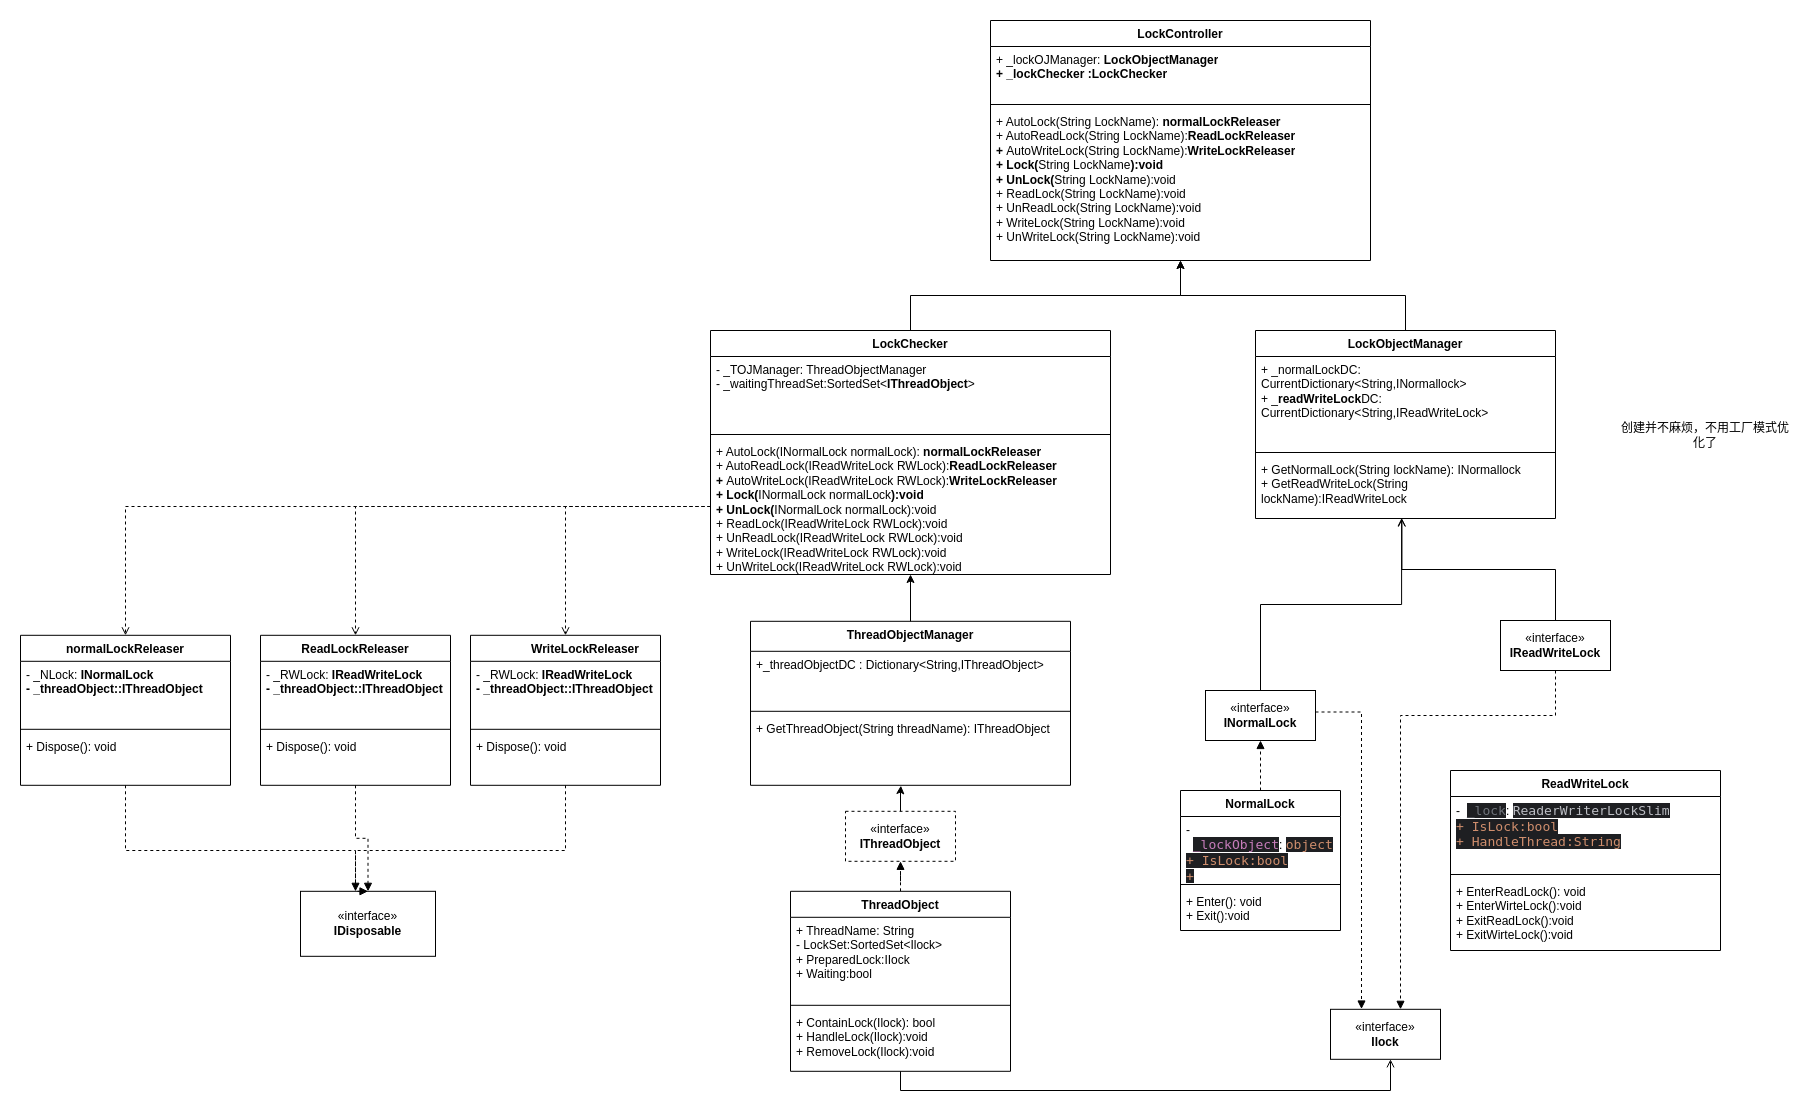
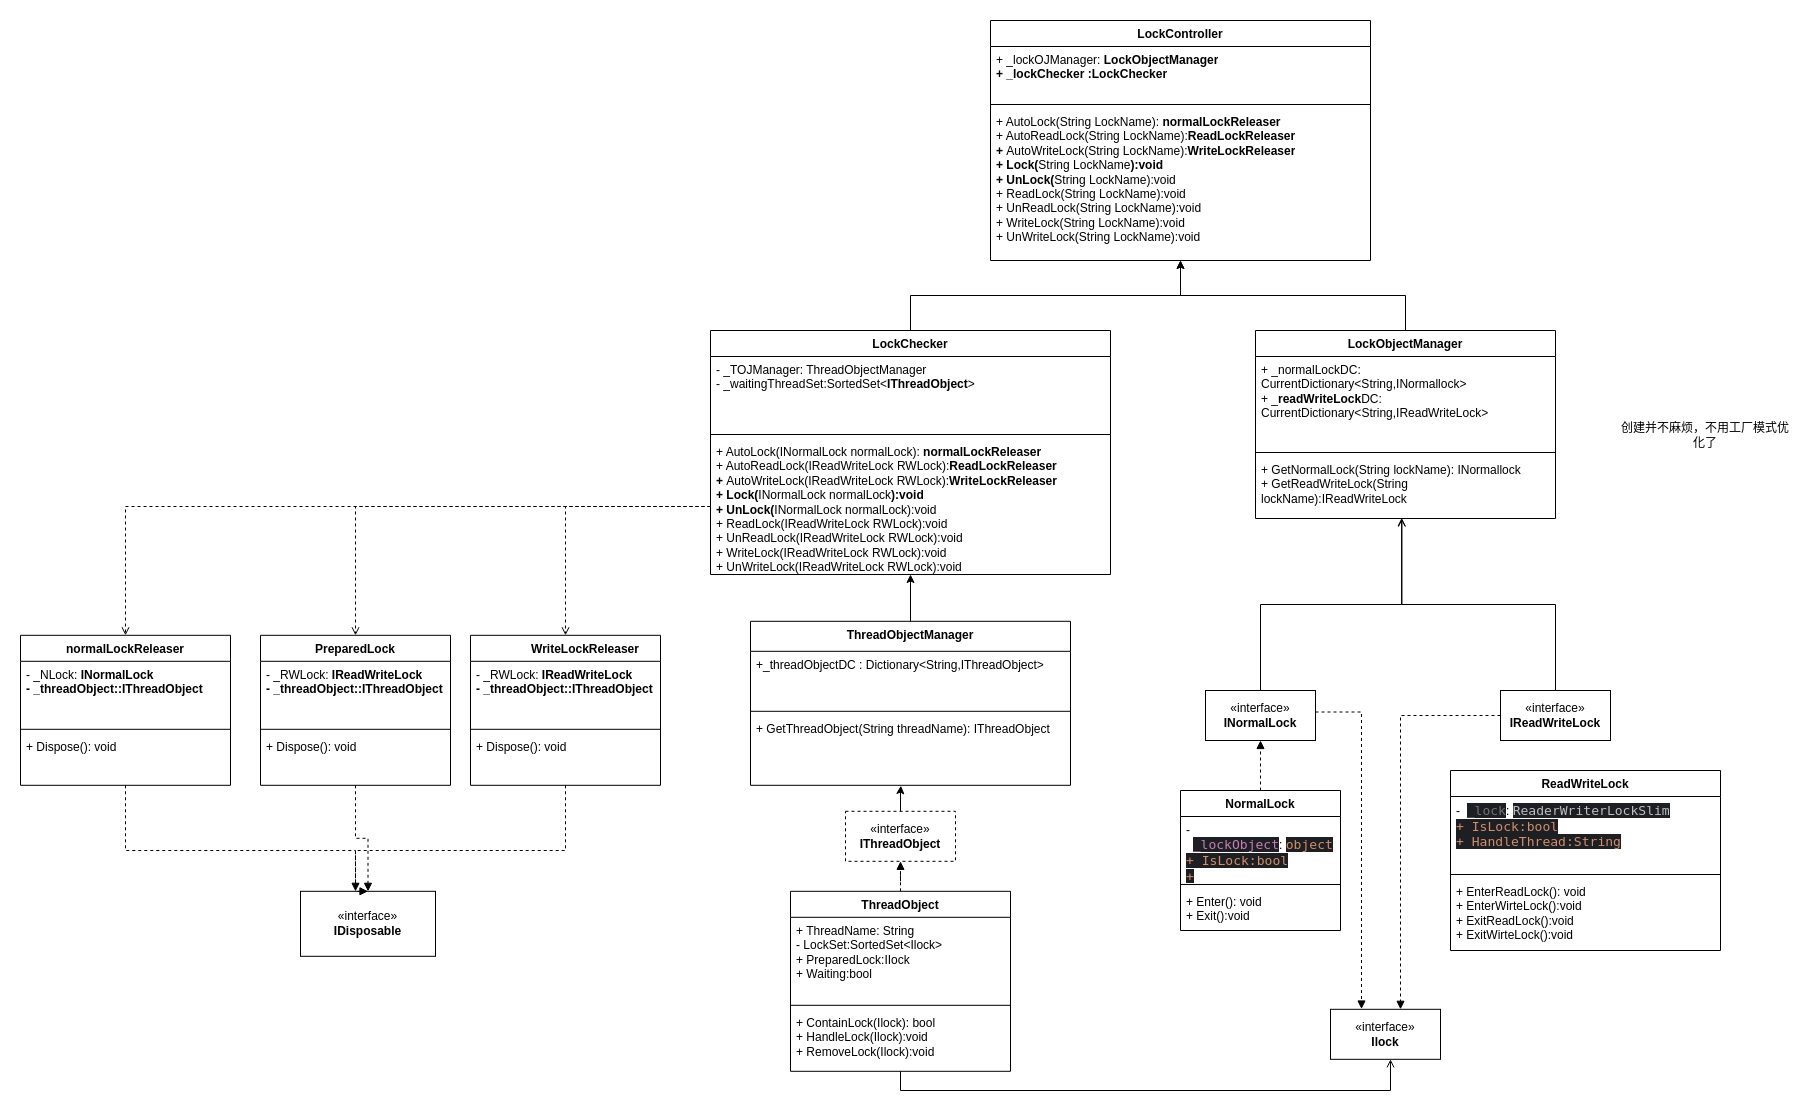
- <mxCell id="14" value="«interface»&lt;br&gt;&lt;b&gt;IReadWriteLock&lt;/b&gt;" style="html=1;whiteSpace=wrap;" parent="1" vertex="1"><mxGeometry x="1500" y="620" width="110" height="50" as="geometry" /></mxCell>
+ <mxCell id="14" value="«interface»&lt;br&gt;&lt;b&gt;IReadWriteLock&lt;/b&gt;" style="html=1;whiteSpace=wrap;" parent="1" vertex="1"><mxGeometry x="1500" y="690" width="110" height="50" as="geometry" /></mxCell>
- <mxCell id="48" value="ReadLockReleaser" style="swimlane;fontStyle=1;align=center;verticalAlign=top;childLayout=stackLayout;horizontal=1;startSize=26;horizontalStack=0;resizeParent=1;resizeParentMax=0;resizeLast=0;collapsible=1;marginBottom=0;whiteSpace=wrap;html=1;" vertex="1" parent="1"><mxGeometry x="260" y="634.81" width="190" height="150" as="geometry" /></mxCell>
+ <mxCell id="48" value="PreparedLock" style="swimlane;fontStyle=1;align=center;verticalAlign=top;childLayout=stackLayout;horizontal=1;startSize=26;horizontalStack=0;resizeParent=1;resizeParentMax=0;resizeLast=0;collapsible=1;marginBottom=0;whiteSpace=wrap;html=1;" vertex="1" parent="1"><mxGeometry x="260" y="634.81" width="190" height="150" as="geometry" /></mxCell>
